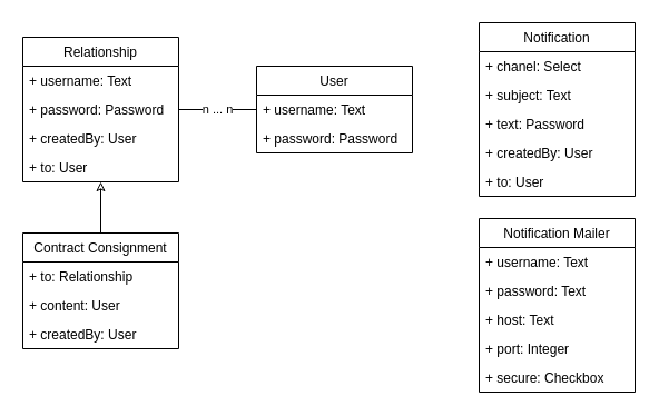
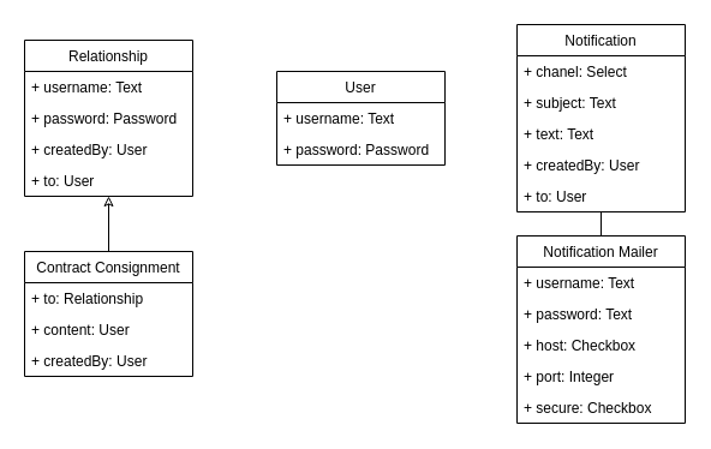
- <mxCell id="10" value="n ... n" style="edgeStyle=orthogonalEdgeStyle;rounded=0;orthogonalLoop=1;jettySize=auto;html=1;endArrow=none;endFill=0;" parent="1" source="5" target="2" edge="1"><mxGeometry relative="1" as="geometry" /></mxCell>
- <mxCell id="15" value="+ text: Password" style="text;strokeColor=none;fillColor=none;align=left;verticalAlign=top;spacingLeft=4;spacingRight=4;overflow=hidden;rotatable=0;points=[[0,0.5],[1,0.5]];portConstraint=eastwest;" parent="12" vertex="1"><mxGeometry y="78" width="140" height="26" as="geometry" /></mxCell>
+ <mxCell id="15" value="+ text: Text" style="text;strokeColor=none;fillColor=none;align=left;verticalAlign=top;spacingLeft=4;spacingRight=4;overflow=hidden;rotatable=0;points=[[0,0.5],[1,0.5]];portConstraint=eastwest;" parent="12" vertex="1"><mxGeometry y="78" width="140" height="26" as="geometry" /></mxCell>
+ <mxCell id="11" style="edgeStyle=orthogonalEdgeStyle;rounded=0;orthogonalLoop=1;jettySize=auto;html=1;endArrow=none;endFill=0;" parent="1" source="12" target="18" edge="1"><mxGeometry relative="1" as="geometry" /></mxCell>
- <mxCell id="21" value="+ host: Text" style="text;strokeColor=none;fillColor=none;align=left;verticalAlign=top;spacingLeft=4;spacingRight=4;overflow=hidden;rotatable=0;points=[[0,0.5],[1,0.5]];portConstraint=eastwest;" parent="18" vertex="1"><mxGeometry y="78" width="140" height="26" as="geometry" /></mxCell>
+ <mxCell id="21" value="+ host: Checkbox" style="text;strokeColor=none;fillColor=none;align=left;verticalAlign=top;spacingLeft=4;spacingRight=4;overflow=hidden;rotatable=0;points=[[0,0.5],[1,0.5]];portConstraint=eastwest;" parent="18" vertex="1"><mxGeometry y="78" width="140" height="26" as="geometry" /></mxCell>
